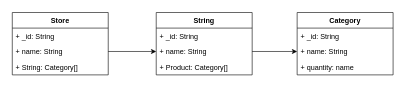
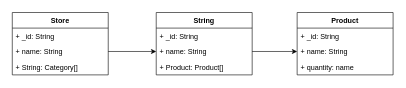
- <mxCell id="10" value="Category" style="swimlane;fontStyle=1;align=center;verticalAlign=top;childLayout=stackLayout;horizontal=1;startSize=26;horizontalStack=0;resizeParent=1;resizeParentMax=0;resizeLast=0;collapsible=1;marginBottom=0;" vertex="1" parent="1"><mxGeometry x="495" y="20" width="160" height="104" as="geometry" /></mxCell>
+ <mxCell id="10" value="Product" style="swimlane;fontStyle=1;align=center;verticalAlign=top;childLayout=stackLayout;horizontal=1;startSize=26;horizontalStack=0;resizeParent=1;resizeParentMax=0;resizeLast=0;collapsible=1;marginBottom=0;" vertex="1" parent="1"><mxGeometry x="495" y="20" width="160" height="104" as="geometry" /></mxCell>
- <mxCell id="9" value="+ Product: Category[]" style="text;strokeColor=none;fillColor=none;align=left;verticalAlign=top;spacingLeft=4;spacingRight=4;overflow=hidden;rotatable=0;points=[[0,0.5],[1,0.5]];portConstraint=eastwest;" vertex="1" parent="6"><mxGeometry y="78" width="160" height="26" as="geometry" /></mxCell>
+ <mxCell id="9" value="+ Product: Product[]" style="text;strokeColor=none;fillColor=none;align=left;verticalAlign=top;spacingLeft=4;spacingRight=4;overflow=hidden;rotatable=0;points=[[0,0.5],[1,0.5]];portConstraint=eastwest;" vertex="1" parent="6"><mxGeometry y="78" width="160" height="26" as="geometry" /></mxCell>
